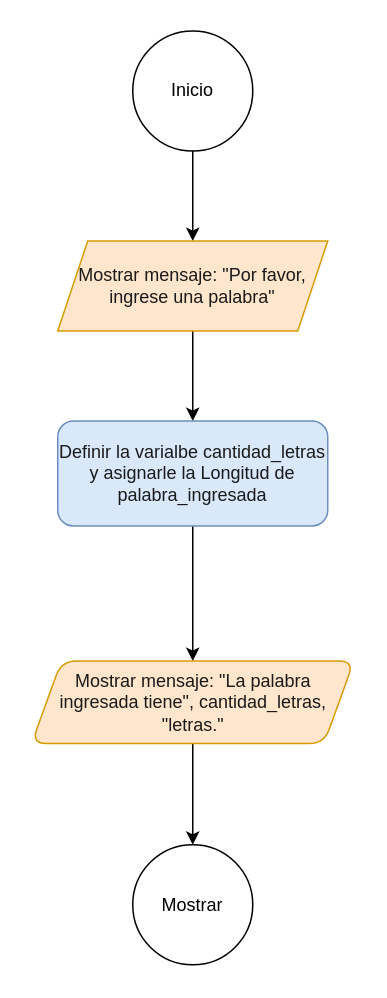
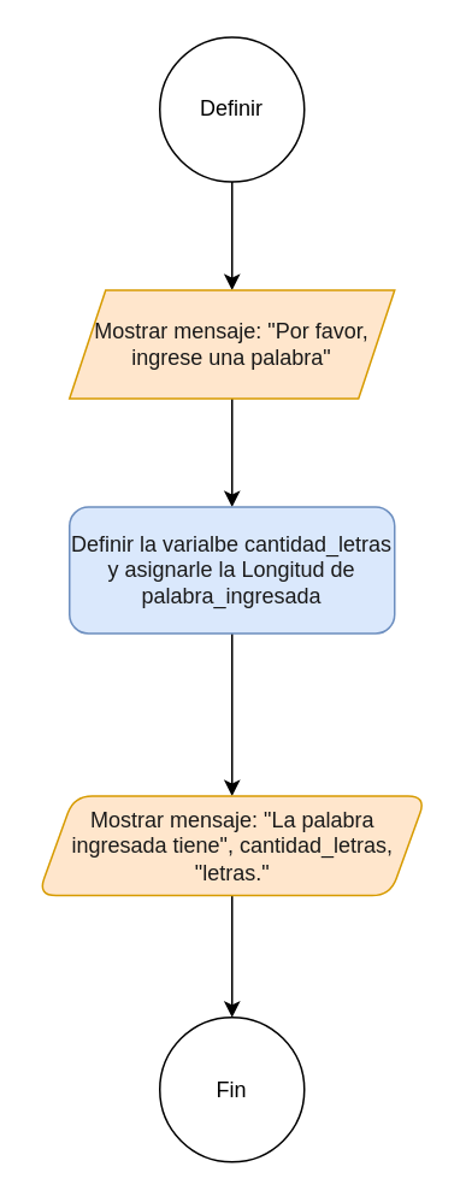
- <mxCell id="3" value="Inicio" style="ellipse;whiteSpace=wrap;html=1;aspect=fixed;" vertex="1" parent="1"><mxGeometry x="88" y="20" width="80" height="80" as="geometry" /></mxCell>
+ <mxCell id="3" value="Definir" style="ellipse;whiteSpace=wrap;html=1;aspect=fixed;" vertex="1" parent="1"><mxGeometry x="88" y="20" width="80" height="80" as="geometry" /></mxCell>
- <mxCell id="10" value="Mostrar" style="ellipse;whiteSpace=wrap;html=1;rounded=1;" vertex="1" parent="1"><mxGeometry x="88" y="562.5" width="80" height="80" as="geometry" /></mxCell>
+ <mxCell id="10" value="Fin" style="ellipse;whiteSpace=wrap;html=1;rounded=1;" vertex="1" parent="1"><mxGeometry x="88" y="562.5" width="80" height="80" as="geometry" /></mxCell>
